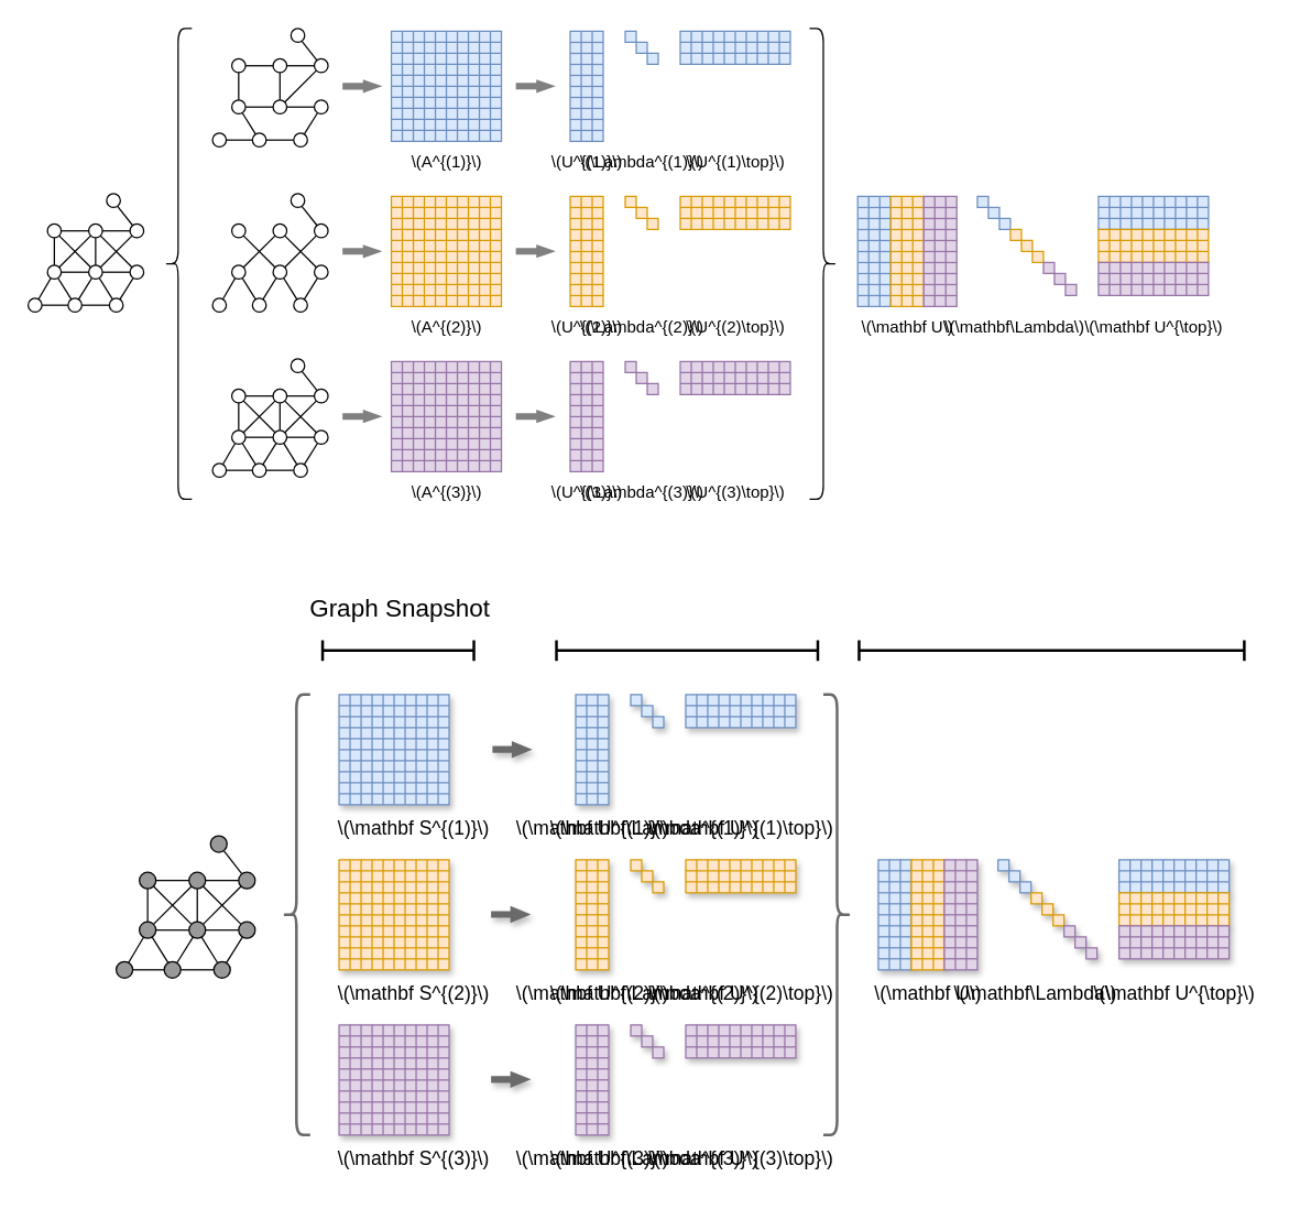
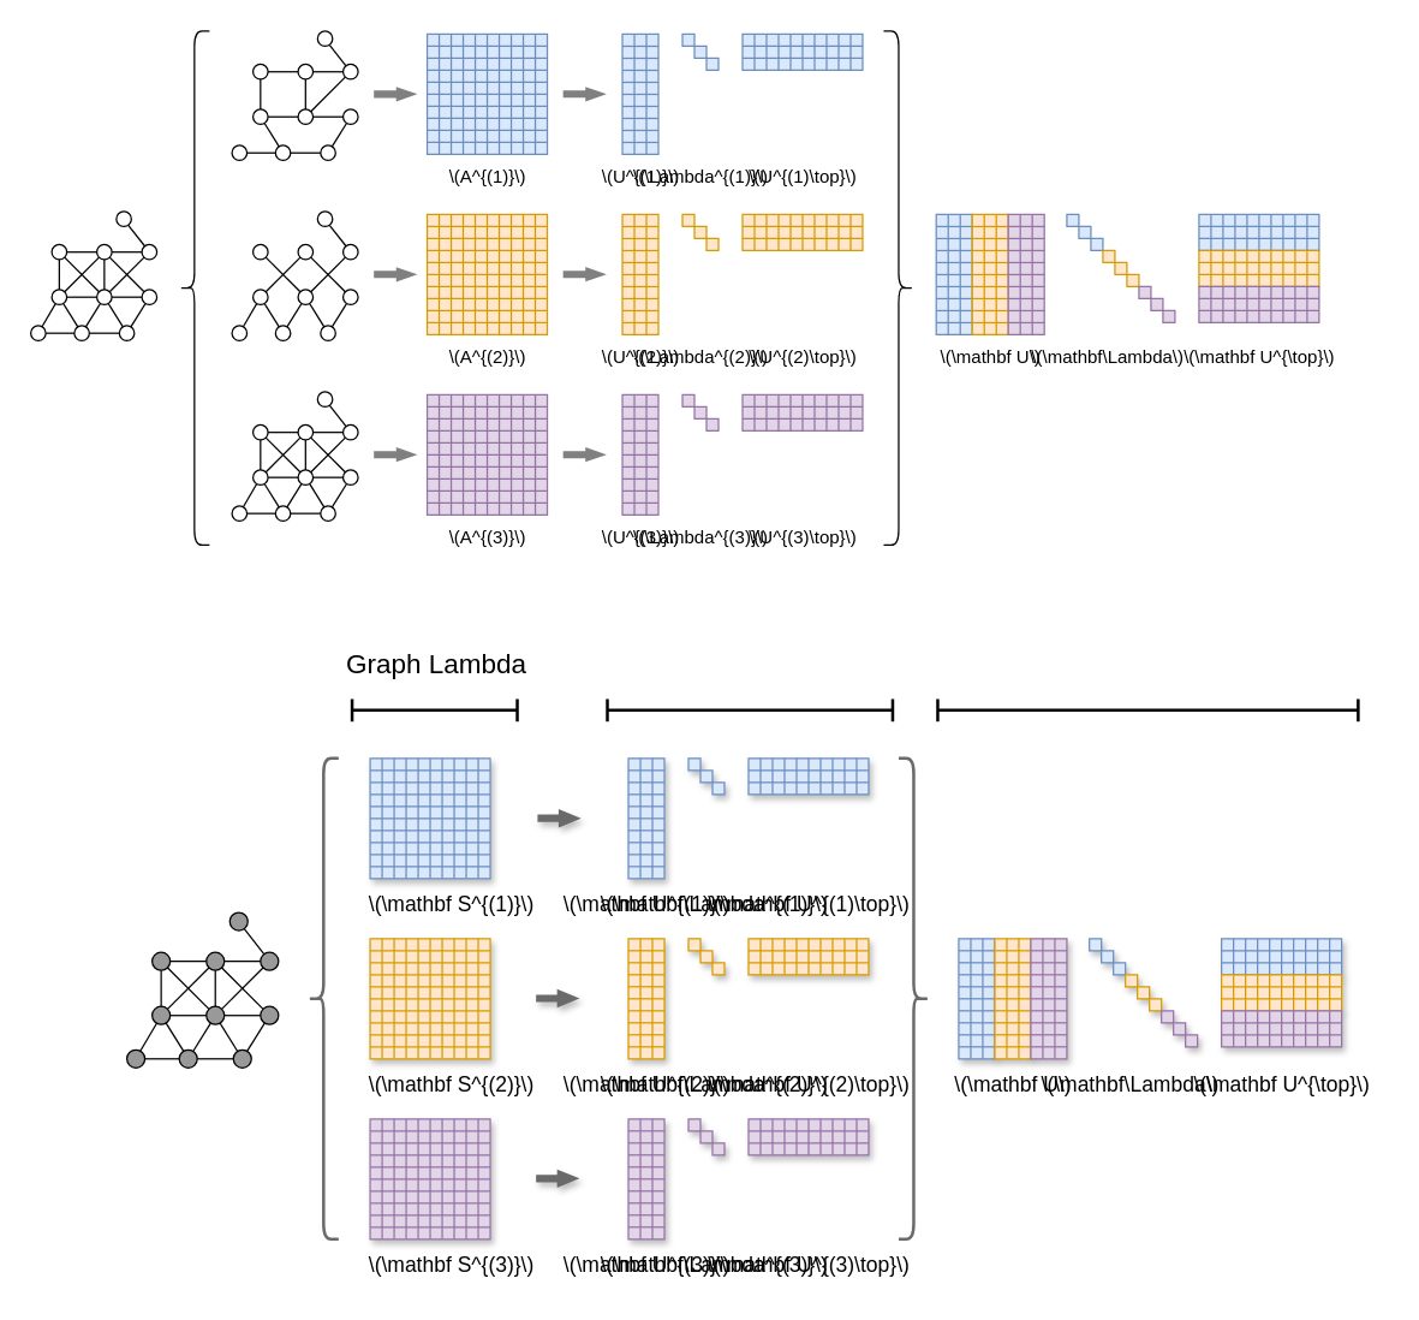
- <mxCell id="1867" value="&lt;font style=&quot;font-size: 18px;&quot;&gt;Graph Snapshot&lt;/font&gt;" style="text;html=1;align=center;verticalAlign=middle;resizable=0;points=[];autosize=1;strokeColor=none;fillColor=none;" parent="1" vertex="1"><mxGeometry x="215" y="422" width="150" height="40" as="geometry" /></mxCell>
+ <mxCell id="1867" value="&lt;font style=&quot;font-size: 18px;&quot;&gt;Graph Lambda&lt;/font&gt;" style="text;html=1;align=center;verticalAlign=middle;resizable=0;points=[];autosize=1;strokeColor=none;fillColor=none;" parent="1" vertex="1"><mxGeometry x="215" y="422" width="150" height="40" as="geometry" /></mxCell>
